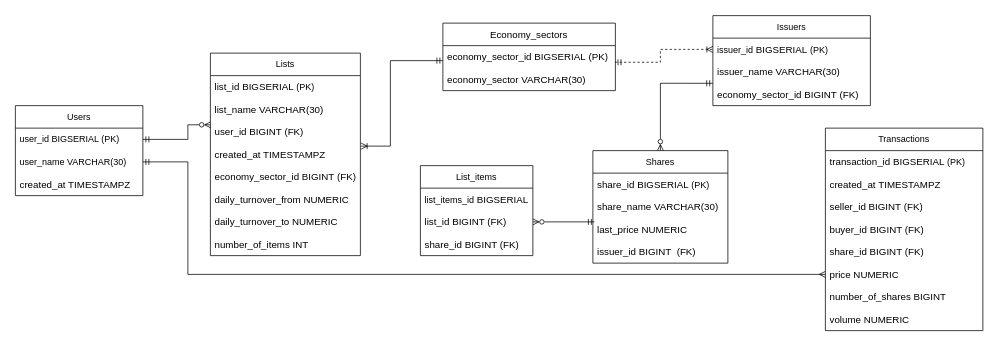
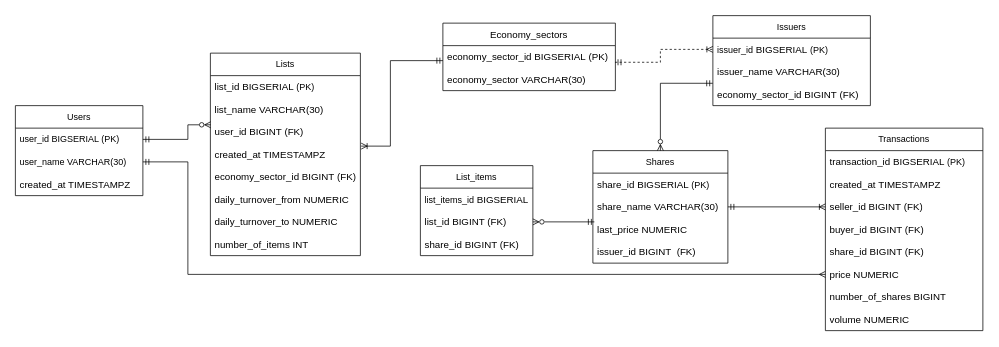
+ <mxCell id="34" style="edgeStyle=orthogonalEdgeStyle;rounded=0;orthogonalLoop=1;jettySize=auto;html=1;entryX=1;entryY=0.5;entryDx=0;entryDy=0;startArrow=ERoneToMany;startFill=0;endArrow=ERmandOne;endFill=0;exitX=0;exitY=0.5;exitDx=0;exitDy=0;" parent="1" source="27" target="17" edge="1"><mxGeometry relative="1" as="geometry"><Array as="points" /><mxPoint x="1100" y="260" as="sourcePoint" /></mxGeometry></mxCell>
